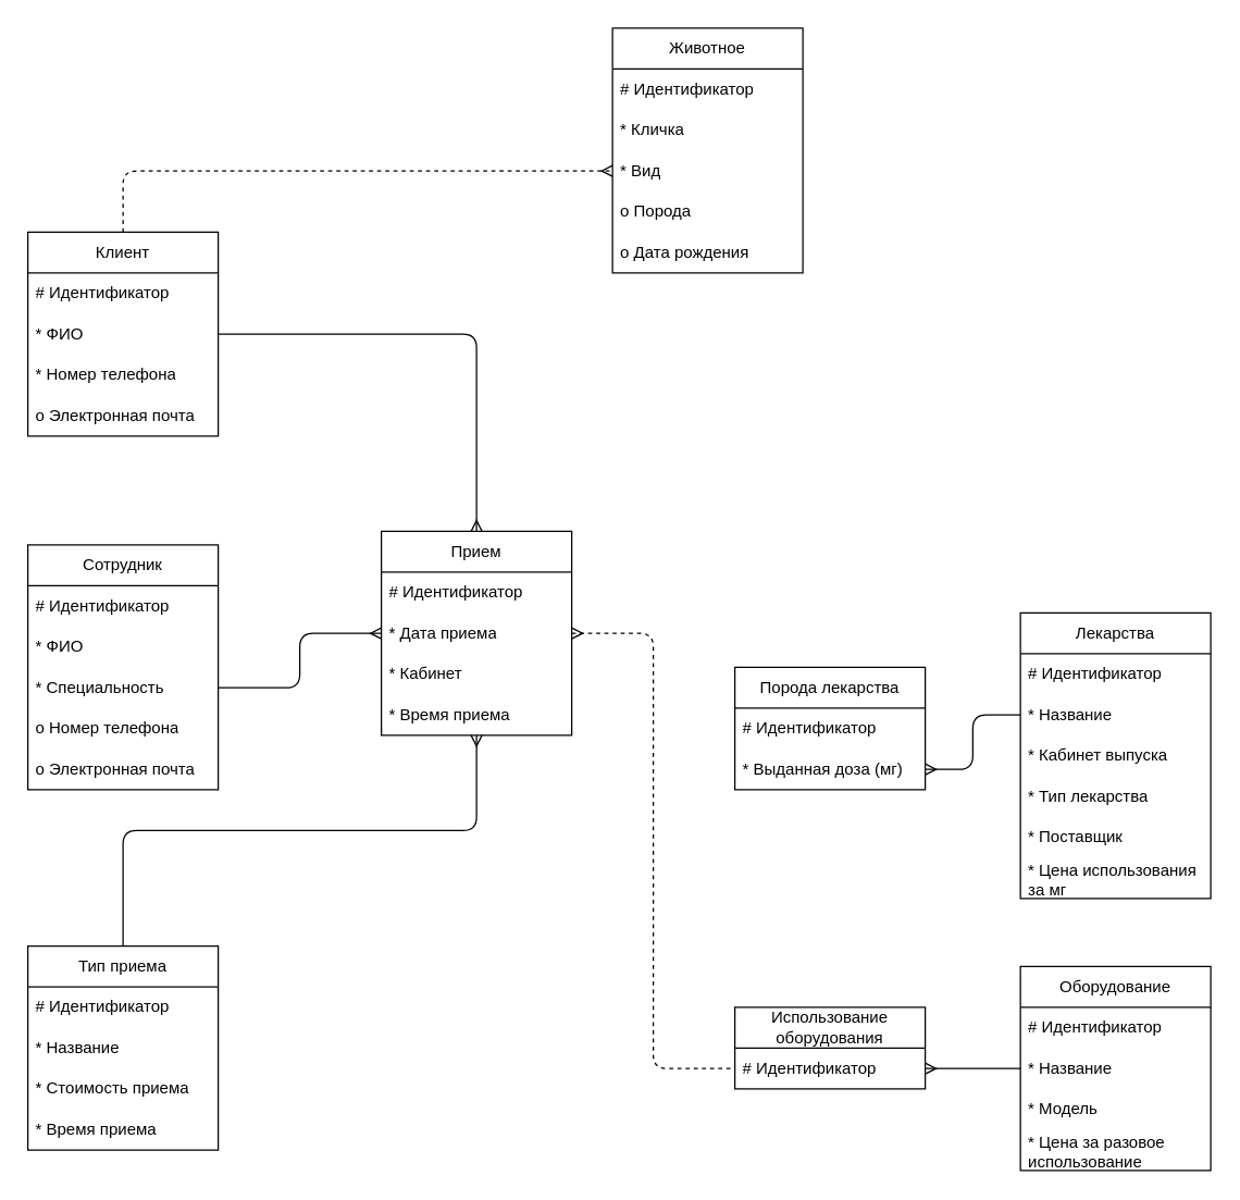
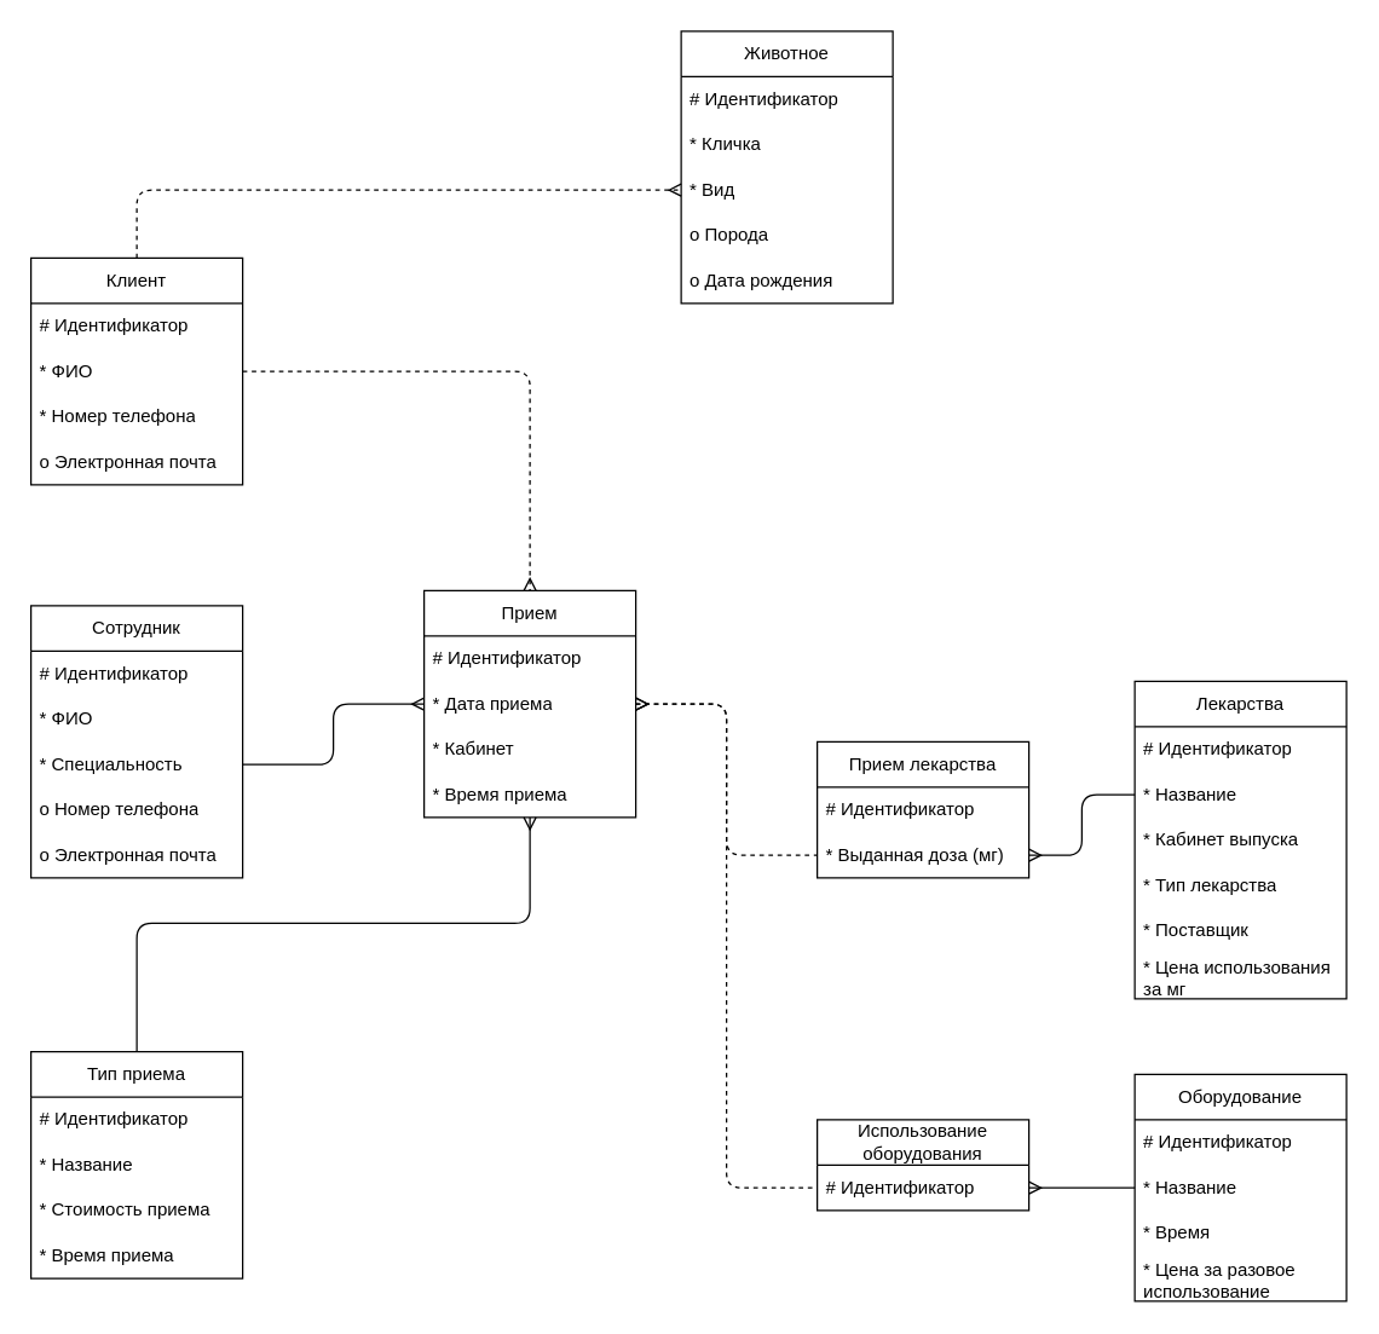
- <mxCell id="2" style="edgeStyle=orthogonalEdgeStyle;html=1;entryX=0.5;entryY=0;entryDx=0;entryDy=0;endArrow=ERmany;endFill=0;" edge="1" parent="1" source="3" target="14"><mxGeometry relative="1" as="geometry" /></mxCell>
+ <mxCell id="2" style="edgeStyle=orthogonalEdgeStyle;html=1;entryX=0.5;entryY=0;entryDx=0;entryDy=0;endArrow=ERmany;endFill=0;dashed=1;" edge="1" parent="1" source="3" target="14"><mxGeometry relative="1" as="geometry" /></mxCell>
- <mxCell id="39" value="Порода лекарства" style="swimlane;fontStyle=0;childLayout=stackLayout;horizontal=1;startSize=30;horizontalStack=0;resizeParent=1;resizeParentMax=0;resizeLast=0;collapsible=1;marginBottom=0;whiteSpace=wrap;html=1;" vertex="1" parent="1"><mxGeometry x="540" y="490" width="140" height="90" as="geometry" /></mxCell>
+ <mxCell id="39" value="Прием лекарства" style="swimlane;fontStyle=0;childLayout=stackLayout;horizontal=1;startSize=30;horizontalStack=0;resizeParent=1;resizeParentMax=0;resizeLast=0;collapsible=1;marginBottom=0;whiteSpace=wrap;html=1;" vertex="1" parent="1"><mxGeometry x="540" y="490" width="140" height="90" as="geometry" /></mxCell>
+ <mxCell id="42" style="edgeStyle=orthogonalEdgeStyle;html=1;endArrow=none;endFill=0;entryX=0;entryY=0.5;entryDx=0;entryDy=0;dashed=1;startArrow=ERmany;startFill=0;" edge="1" parent="1" source="16" target="41"><mxGeometry relative="1" as="geometry"><mxPoint x="530" y="510" as="targetPoint" /></mxGeometry></mxCell>
- <mxCell id="30" value="* Модель" style="text;strokeColor=none;fillColor=none;align=left;verticalAlign=middle;spacingLeft=4;spacingRight=4;overflow=hidden;points=[[0,0.5],[1,0.5]];portConstraint=eastwest;rotatable=0;whiteSpace=wrap;html=1;" vertex="1" parent="27"><mxGeometry y="90" width="140" height="30" as="geometry" /></mxCell>
+ <mxCell id="30" value="* Время" style="text;strokeColor=none;fillColor=none;align=left;verticalAlign=middle;spacingLeft=4;spacingRight=4;overflow=hidden;points=[[0,0.5],[1,0.5]];portConstraint=eastwest;rotatable=0;whiteSpace=wrap;html=1;" vertex="1" parent="27"><mxGeometry y="90" width="140" height="30" as="geometry" /></mxCell>
